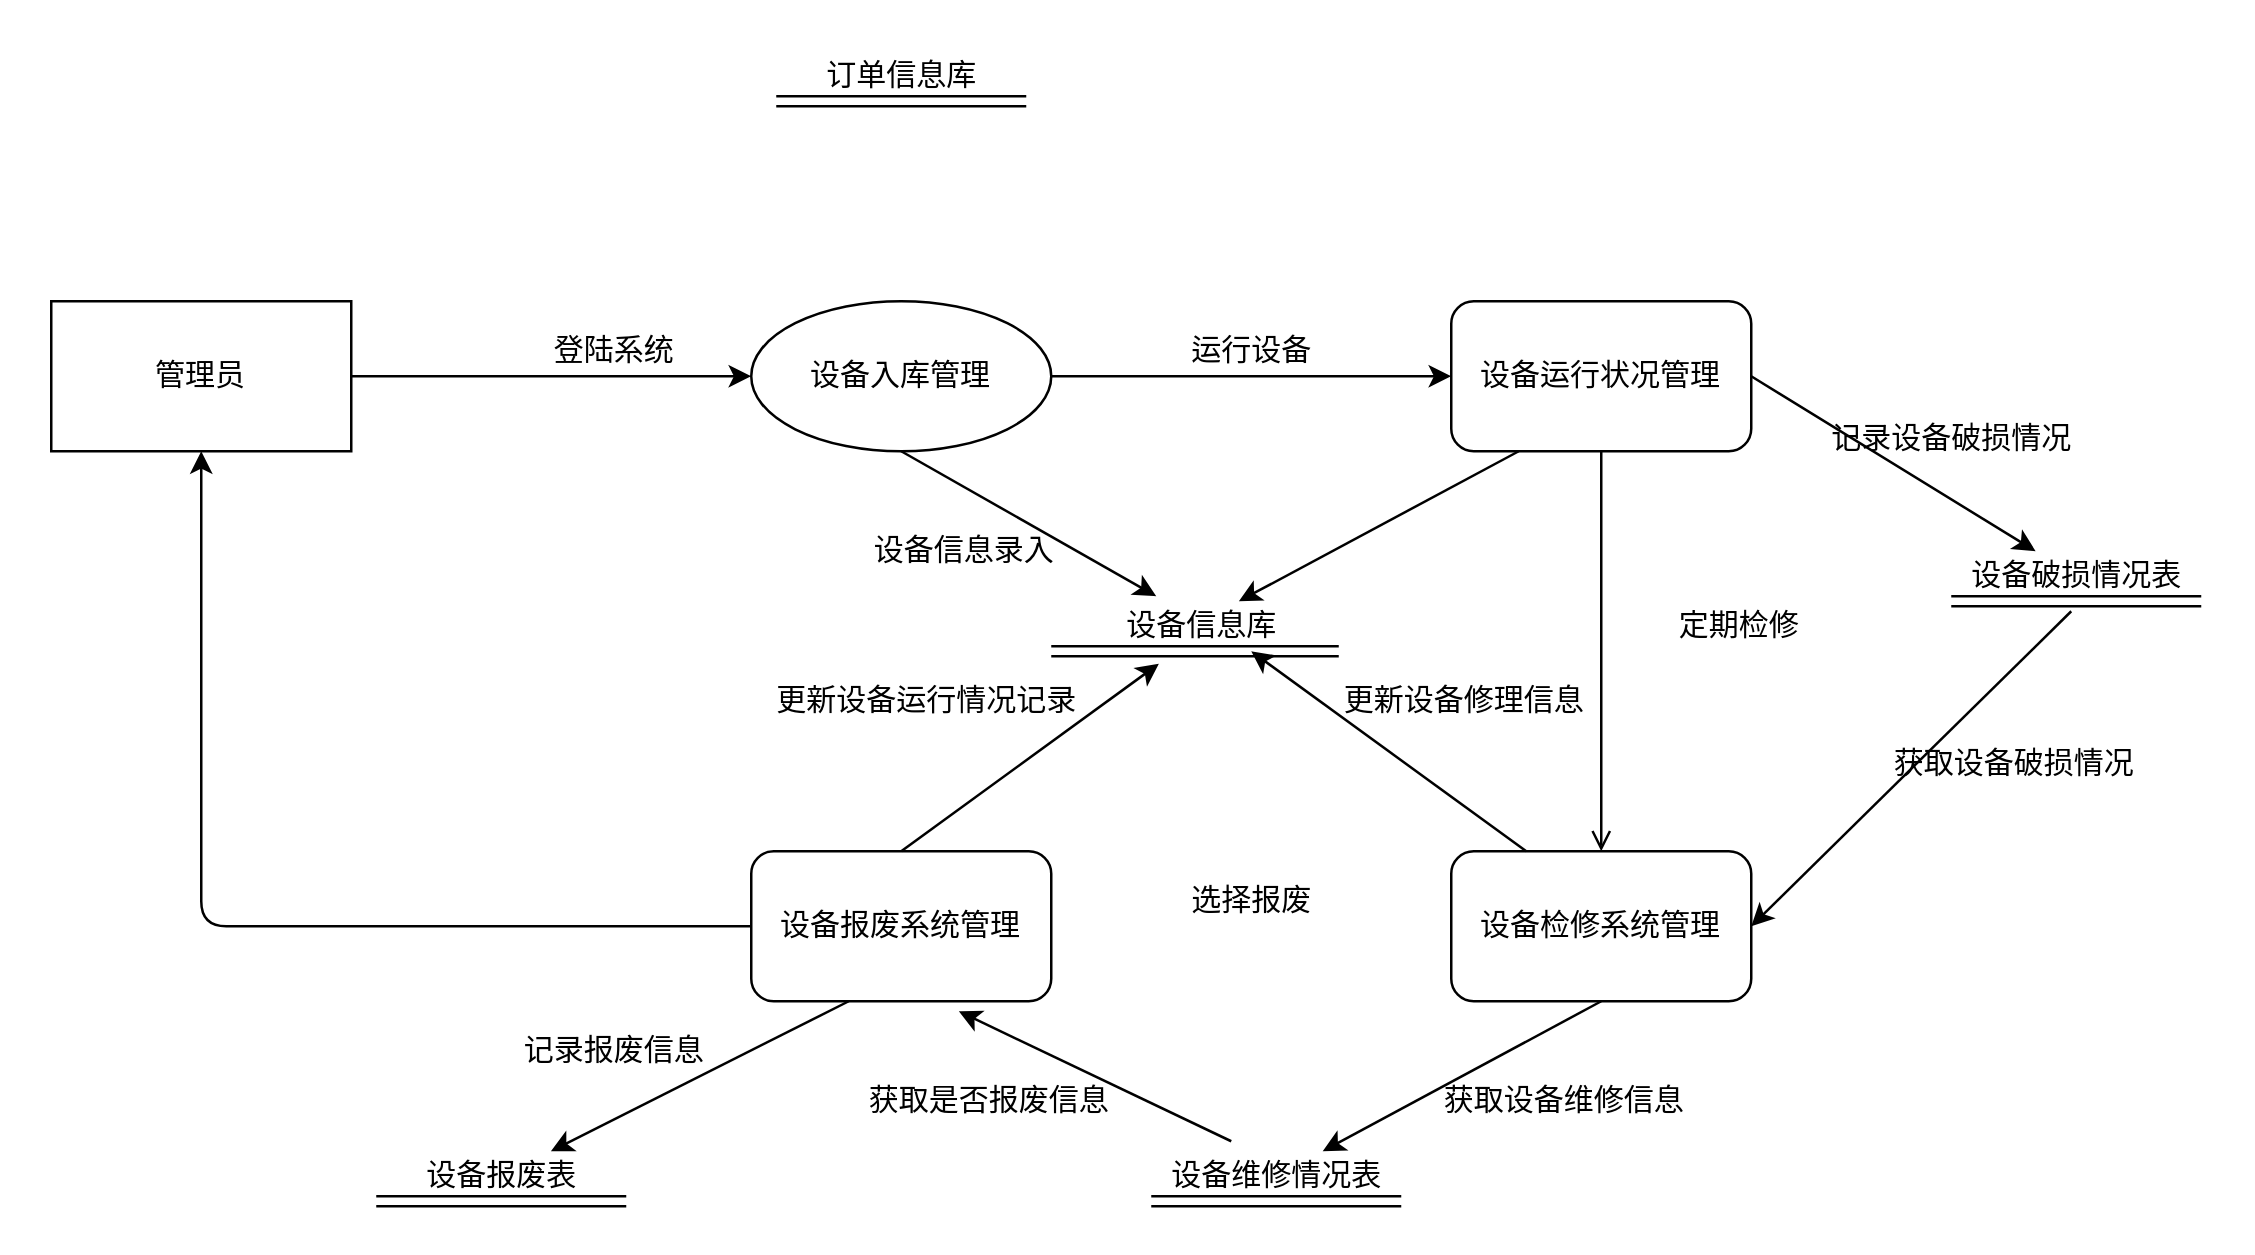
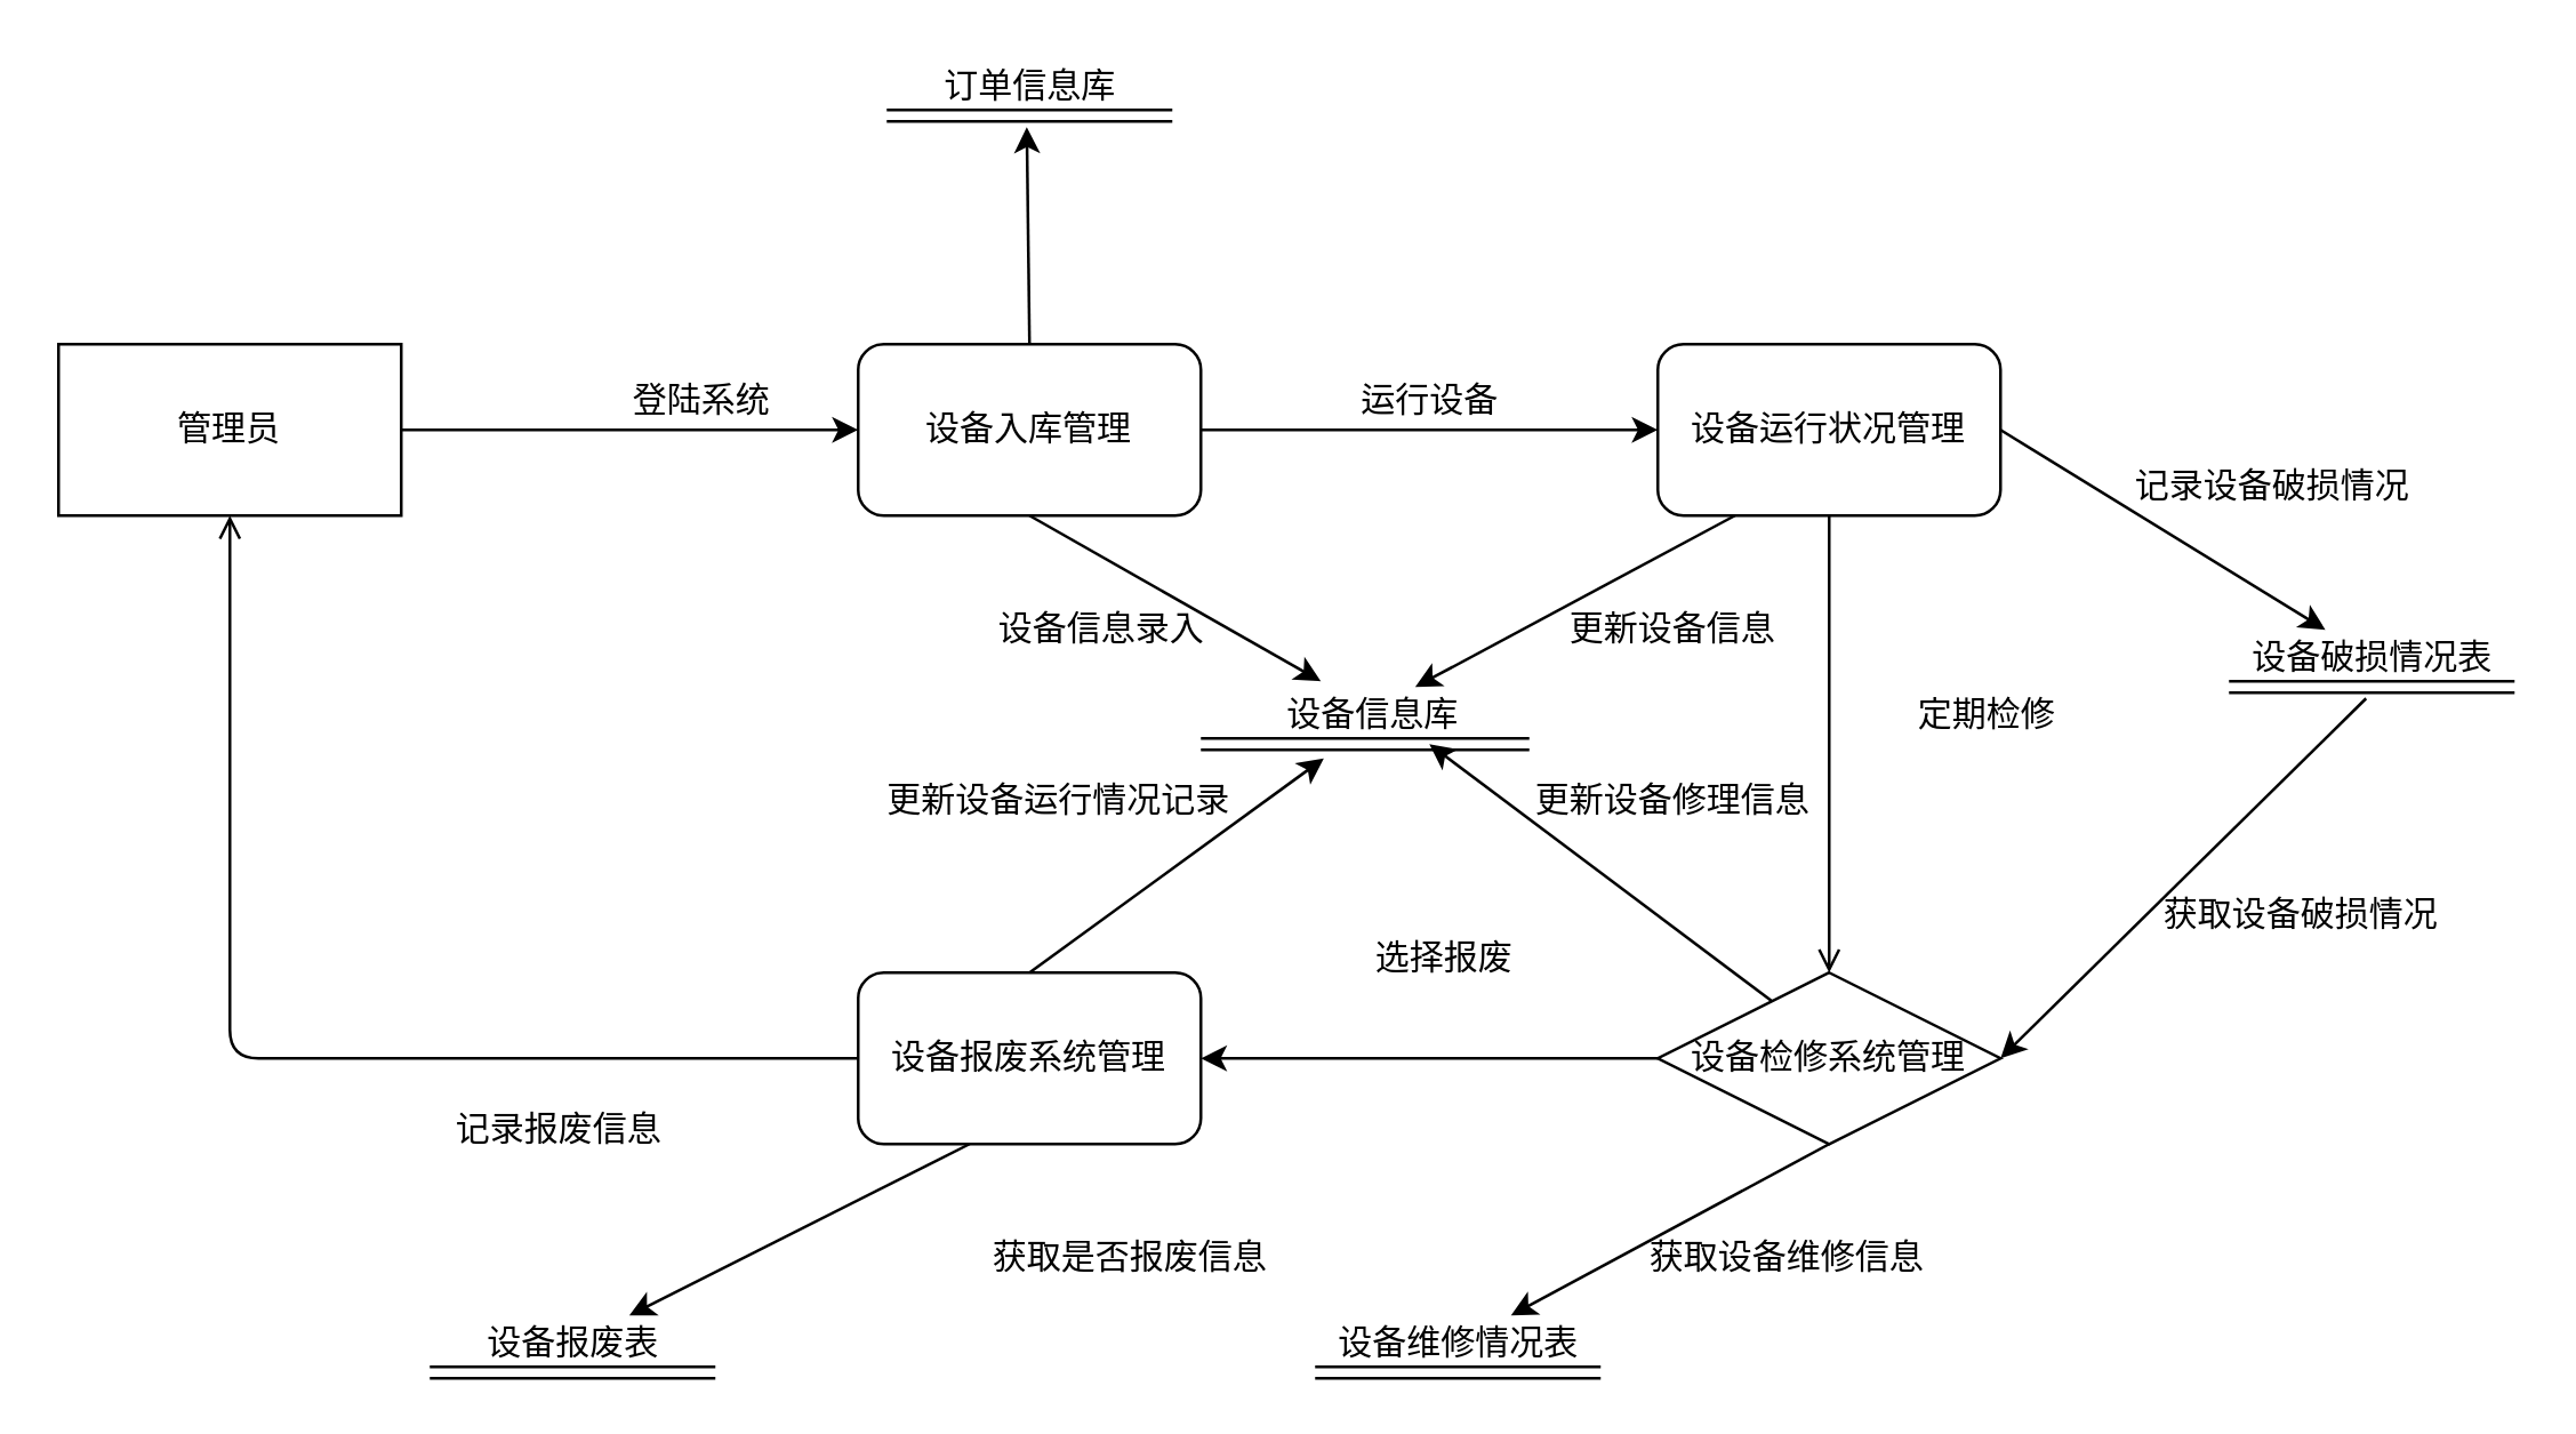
+ <mxCell id="20" value="" style="endArrow=classic;html=1;exitX=0.5;exitY=0;exitDx=0;exitDy=0;entryX=0.488;entryY=1.2;entryDx=0;entryDy=0;entryPerimeter=0;" edge="1" parent="1" source="3" target="19"><mxGeometry width="50" height="50" relative="1" as="geometry"><mxPoint x="320" y="260" as="sourcePoint" /><mxPoint x="330" y="80" as="targetPoint" /></mxGeometry></mxCell>
- <mxCell id="3" value="设备入库管理" style="ellipse;whiteSpace=wrap;html=1;" vertex="1" parent="1"><mxGeometry x="300" y="120" width="120" height="60" as="geometry" /></mxCell>
+ <mxCell id="3" value="设备入库管理" style="rounded=1;whiteSpace=wrap;html=1;" vertex="1" parent="1"><mxGeometry x="300" y="120" width="120" height="60" as="geometry" /></mxCell>
- <mxCell id="28" value="记录设备破损情况" style="text;html=1;align=center;verticalAlign=middle;resizable=0;points=[];autosize=1;" vertex="1" parent="1"><mxGeometry x="725" y="165" width="110" height="20" as="geometry" /></mxCell>
+ <mxCell id="28" value="记录设备破损情况" style="text;html=1;align=center;verticalAlign=middle;resizable=0;points=[];autosize=1;" vertex="1" parent="1"><mxGeometry x="740" y="160" width="110" height="20" as="geometry" /></mxCell>
- <mxCell id="43" value="" style="endArrow=classic;html=1;exitX=0;exitY=0.5;exitDx=0;exitDy=0;entryX=0.5;entryY=1;entryDx=0;entryDy=0;" edge="1" parent="1" source="10" target="2"><mxGeometry width="50" height="50" relative="1" as="geometry"><mxPoint x="175" y="370" as="sourcePoint" /><mxPoint x="225" y="320" as="targetPoint" /><Array as="points"><mxPoint x="80" y="370" /></Array></mxGeometry></mxCell>
+ <mxCell id="43" value="" style="endArrow=open;html=1;exitX=0;exitY=0.5;exitDx=0;exitDy=0;entryX=0.5;entryY=1;entryDx=0;entryDy=0;" edge="1" parent="1" source="10" target="2"><mxGeometry width="50" height="50" relative="1" as="geometry"><mxPoint x="175" y="370" as="sourcePoint" /><mxPoint x="225" y="320" as="targetPoint" /><Array as="points"><mxPoint x="80" y="370" /></Array></mxGeometry></mxCell>
+ <mxCell id="27" value="更新设备信息" style="text;html=1;align=center;verticalAlign=middle;resizable=0;points=[];autosize=1;" vertex="1" parent="1"><mxGeometry x="540" y="210" width="90" height="20" as="geometry" /></mxCell>
- <mxCell id="29" value="获取设备破损情况" style="text;html=1;align=center;verticalAlign=middle;resizable=0;points=[];autosize=1;" vertex="1" parent="1"><mxGeometry x="750" y="295" width="110" height="20" as="geometry" /></mxCell>
+ <mxCell id="29" value="获取设备破损情况" style="text;html=1;align=center;verticalAlign=middle;resizable=0;points=[];autosize=1;" vertex="1" parent="1"><mxGeometry x="750" y="310" width="110" height="20" as="geometry" /></mxCell>
- <mxCell id="14" value="选择报废" style="text;html=1;align=center;verticalAlign=middle;resizable=0;points=[];autosize=1;" vertex="1" parent="1"><mxGeometry x="470" y="350" width="60" height="20" as="geometry" /></mxCell>
+ <mxCell id="14" value="选择报废" style="text;html=1;align=center;verticalAlign=middle;resizable=0;points=[];autosize=1;" vertex="1" parent="1"><mxGeometry x="475" y="325" width="60" height="20" as="geometry" /></mxCell>
+ <mxCell id="11" value="" style="endArrow=classic;html=1;entryX=1;entryY=0.5;entryDx=0;entryDy=0;exitX=0;exitY=0.5;exitDx=0;exitDy=0;" edge="1" parent="1" source="8" target="10"><mxGeometry width="50" height="50" relative="1" as="geometry"><mxPoint x="420" y="290" as="sourcePoint" /><mxPoint x="470" y="240" as="targetPoint" /></mxGeometry></mxCell>
- <mxCell id="8" value="设备检修系统管理" style="rounded=1;whiteSpace=wrap;html=1;" vertex="1" parent="1"><mxGeometry x="580" y="340" width="120" height="60" as="geometry" /></mxCell>
+ <mxCell id="8" value="设备检修系统管理" style="rhombus;whiteSpace=wrap;html=1;" vertex="1" parent="1"><mxGeometry x="580" y="340" width="120" height="60" as="geometry" /></mxCell>
- <mxCell id="44" value="记录报废信息" style="text;html=1;align=center;verticalAlign=middle;resizable=0;points=[];autosize=1;" vertex="1" parent="1"><mxGeometry x="200" y="410" width="90" height="20" as="geometry" /></mxCell>
+ <mxCell id="44" value="记录报废信息" style="text;html=1;align=center;verticalAlign=middle;resizable=0;points=[];autosize=1;" vertex="1" parent="1"><mxGeometry x="150" y="385" width="90" height="20" as="geometry" /></mxCell>
- <mxCell id="38" value="" style="endArrow=classic;html=1;exitX=0.32;exitY=-0.2;exitDx=0;exitDy=0;exitPerimeter=0;entryX=0.692;entryY=1.067;entryDx=0;entryDy=0;entryPerimeter=0;" edge="1" parent="1" source="35" target="10"><mxGeometry width="50" height="50" relative="1" as="geometry"><mxPoint x="380" y="450" as="sourcePoint" /><mxPoint x="430" y="400" as="targetPoint" /></mxGeometry></mxCell>
